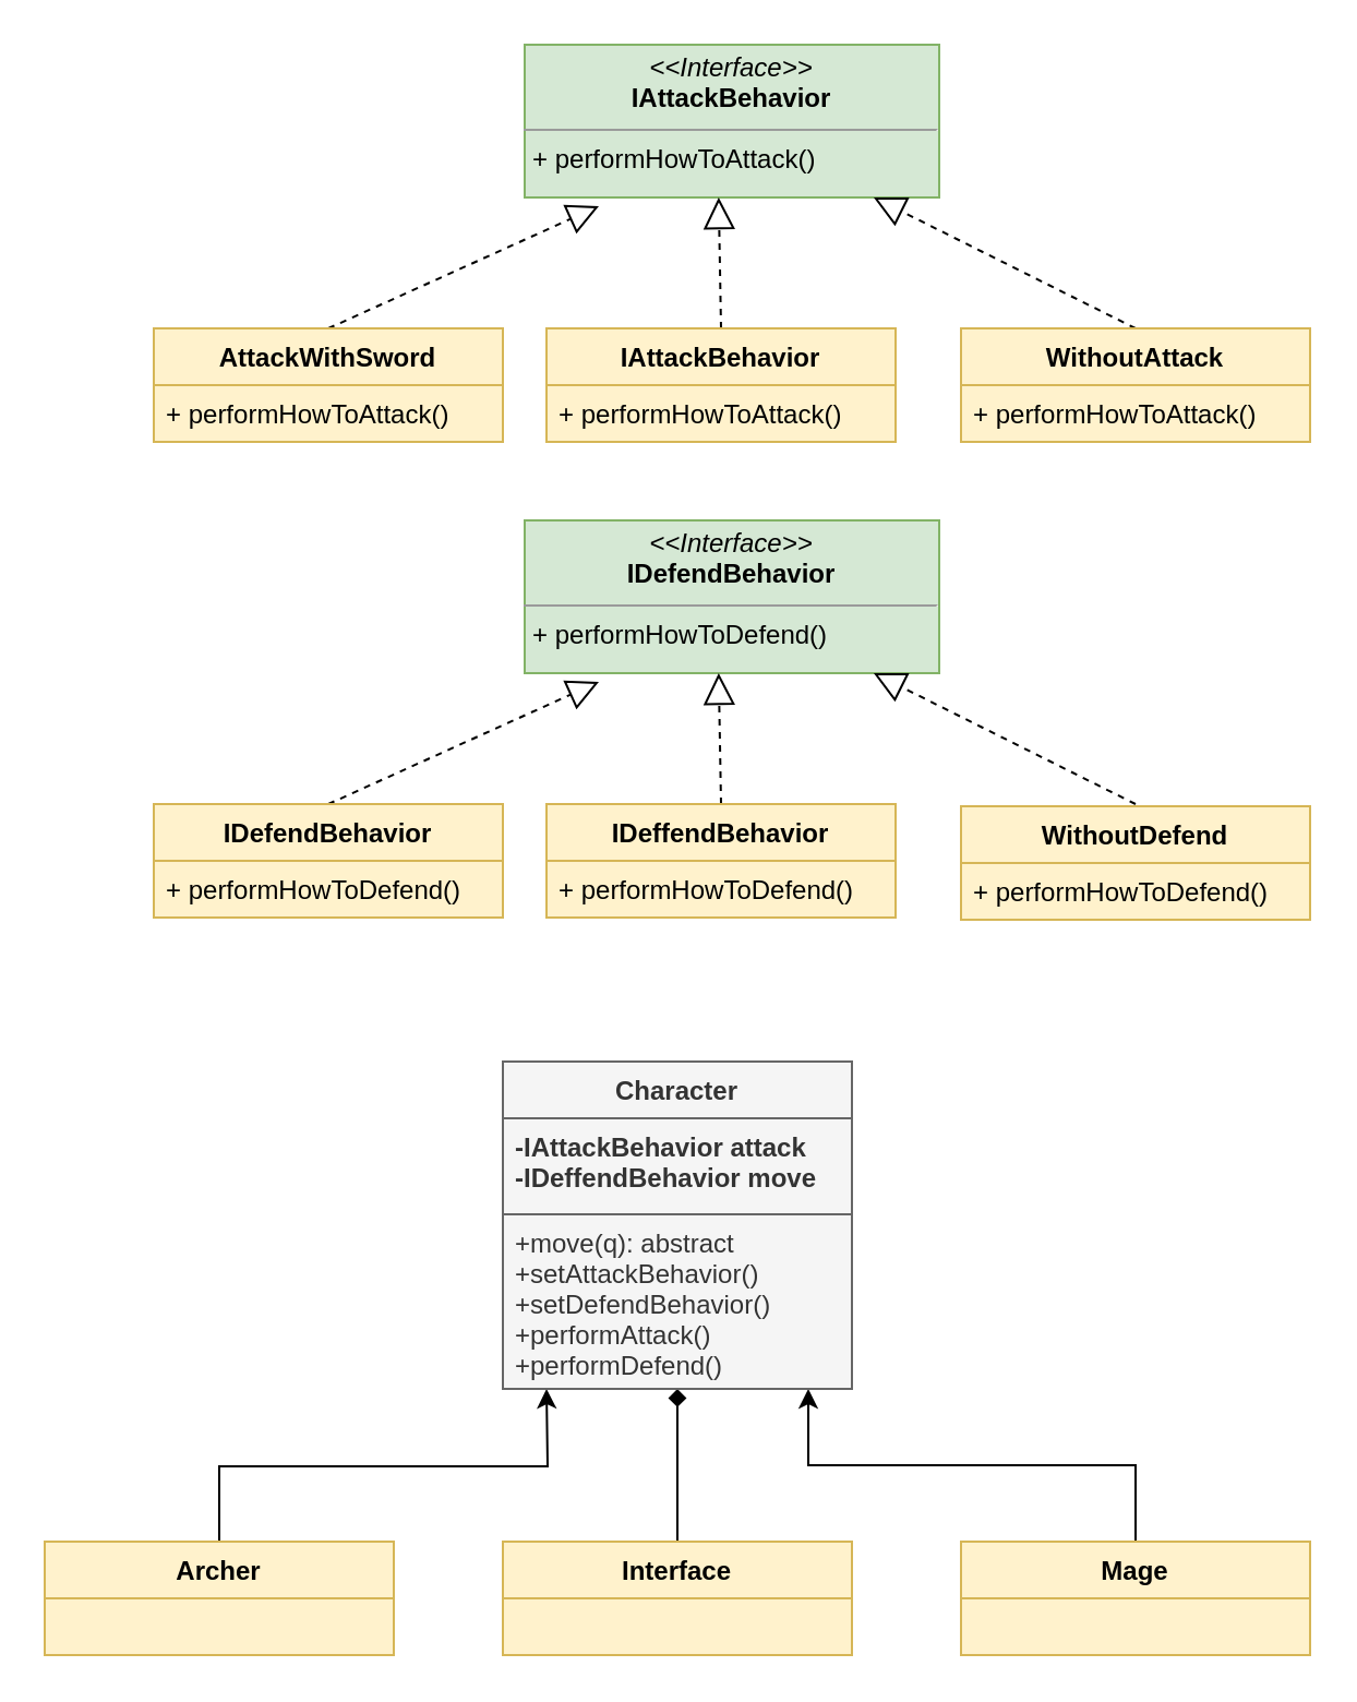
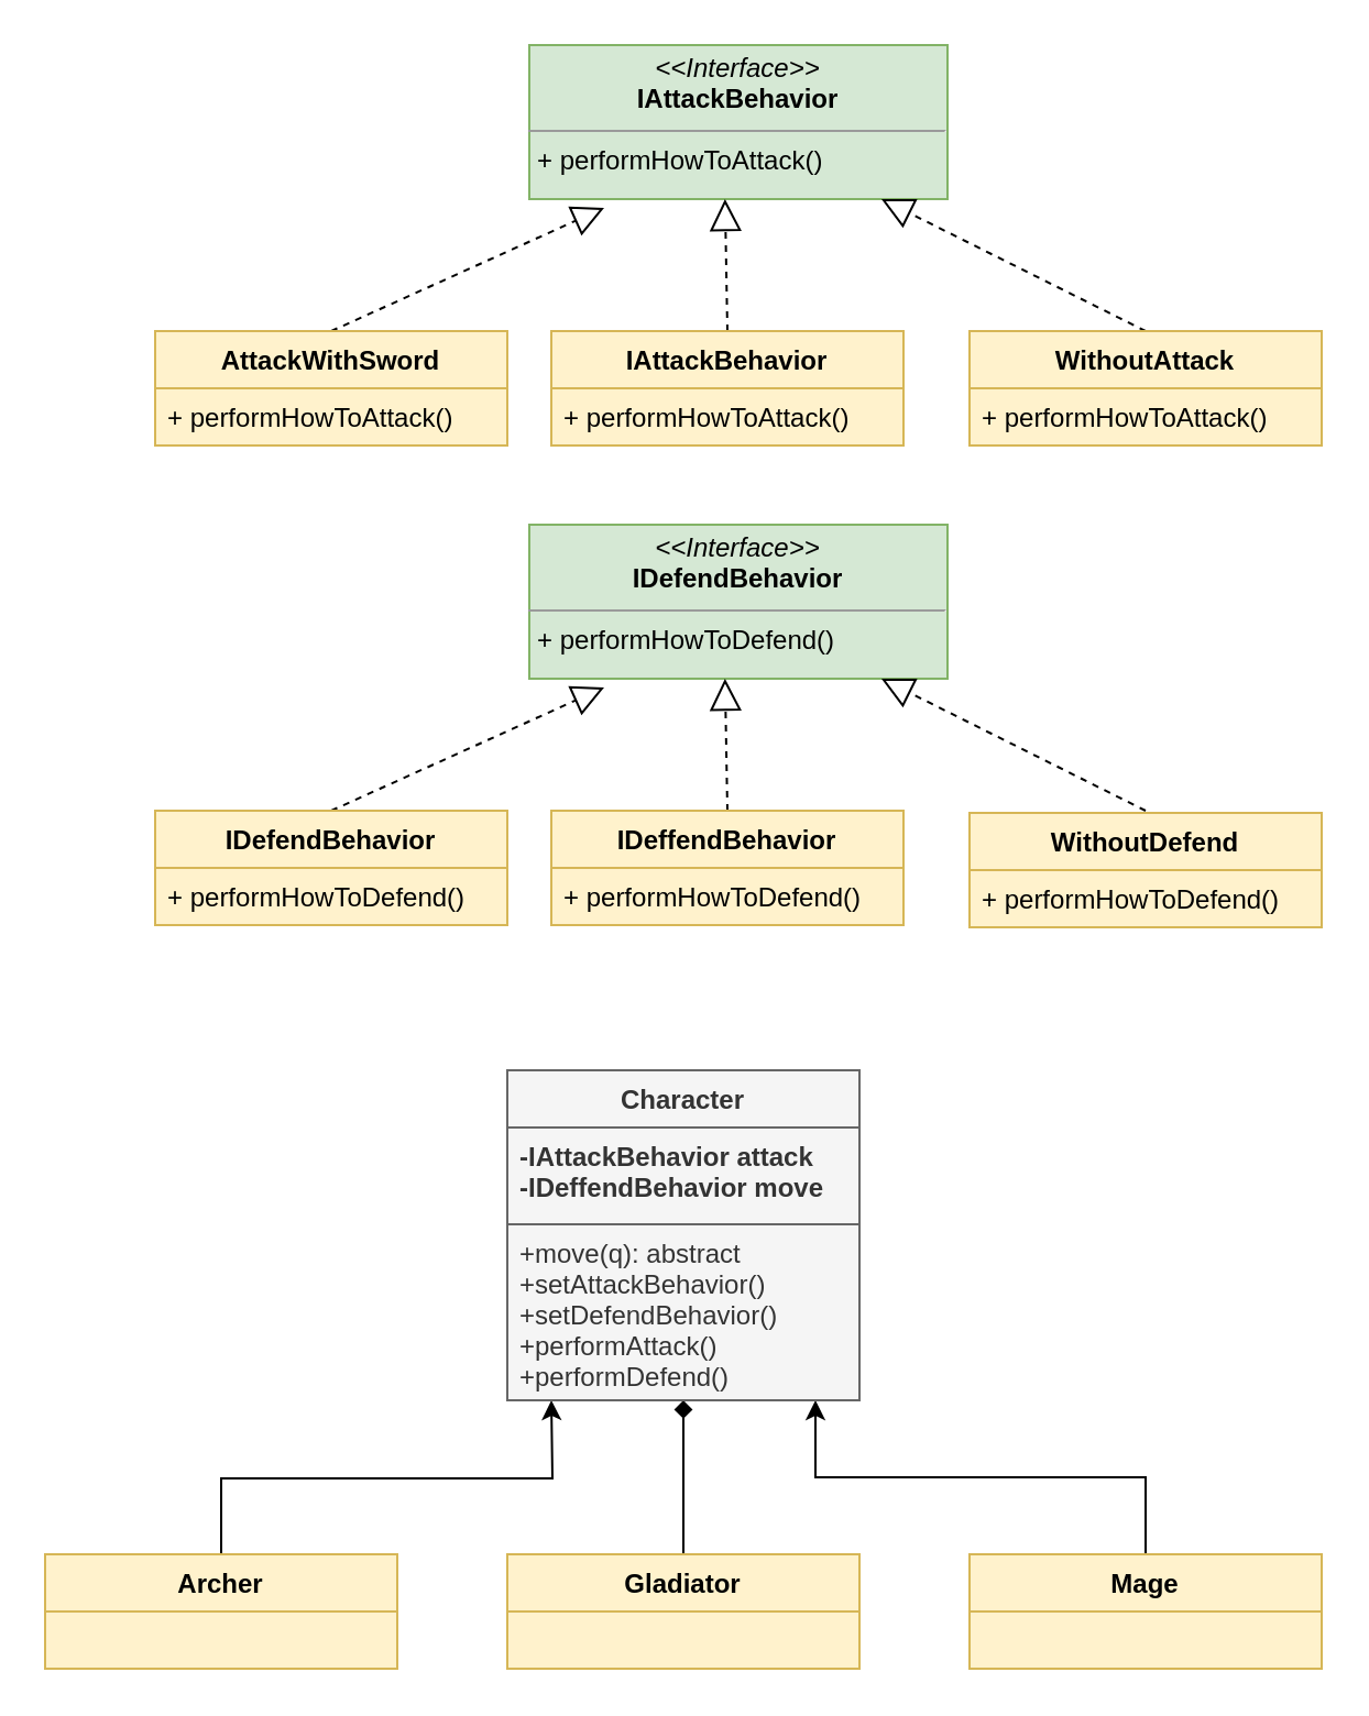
- <mxCell id="28" value="Interface" style="swimlane;fontStyle=1;align=center;verticalAlign=top;childLayout=stackLayout;horizontal=1;startSize=26;horizontalStack=0;resizeParent=1;resizeParentMax=0;resizeLast=0;collapsible=1;marginBottom=0;fillColor=#fff2cc;strokeColor=#d6b656;" vertex="1" parent="1"><mxGeometry x="230" y="706" width="160" height="52" as="geometry" /></mxCell>
+ <mxCell id="28" value="Gladiator" style="swimlane;fontStyle=1;align=center;verticalAlign=top;childLayout=stackLayout;horizontal=1;startSize=26;horizontalStack=0;resizeParent=1;resizeParentMax=0;resizeLast=0;collapsible=1;marginBottom=0;fillColor=#fff2cc;strokeColor=#d6b656;" vertex="1" parent="1"><mxGeometry x="230" y="706" width="160" height="52" as="geometry" /></mxCell>
